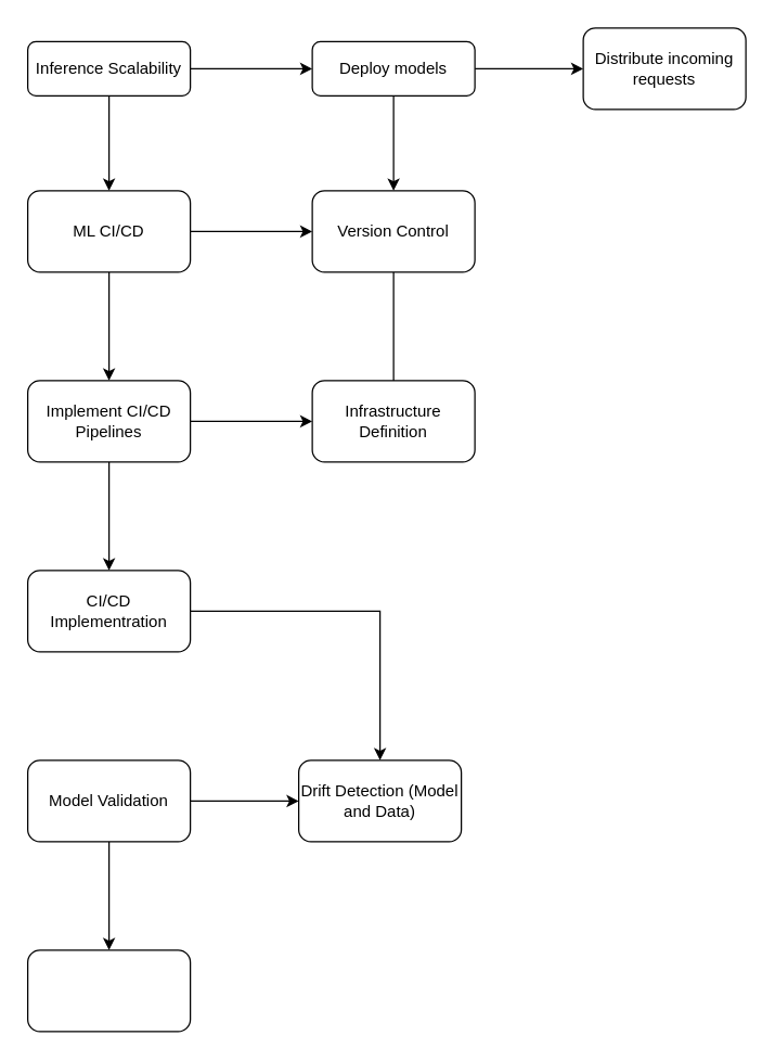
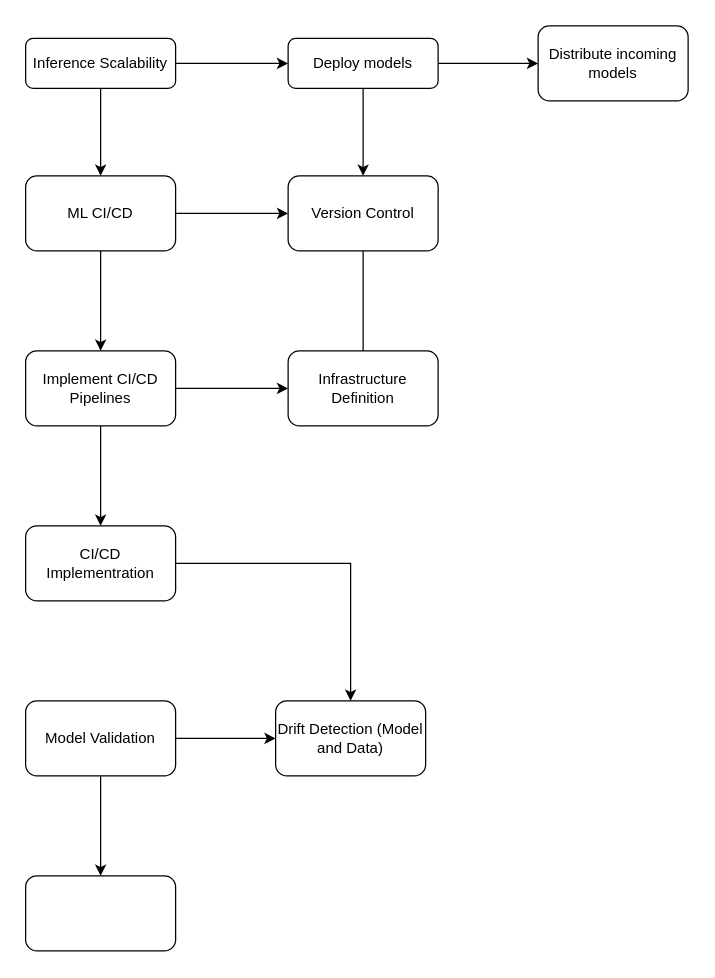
- <mxCell id="8" value="Distribute incoming requests" style="whiteSpace=wrap;html=1;rounded=1;glass=0;strokeWidth=1;shadow=0;" vertex="1" parent="1"><mxGeometry x="430" y="20" width="120" height="60" as="geometry" /></mxCell>
+ <mxCell id="8" value="Distribute incoming models" style="whiteSpace=wrap;html=1;rounded=1;glass=0;strokeWidth=1;shadow=0;" vertex="1" parent="1"><mxGeometry x="430" y="20" width="120" height="60" as="geometry" /></mxCell>
